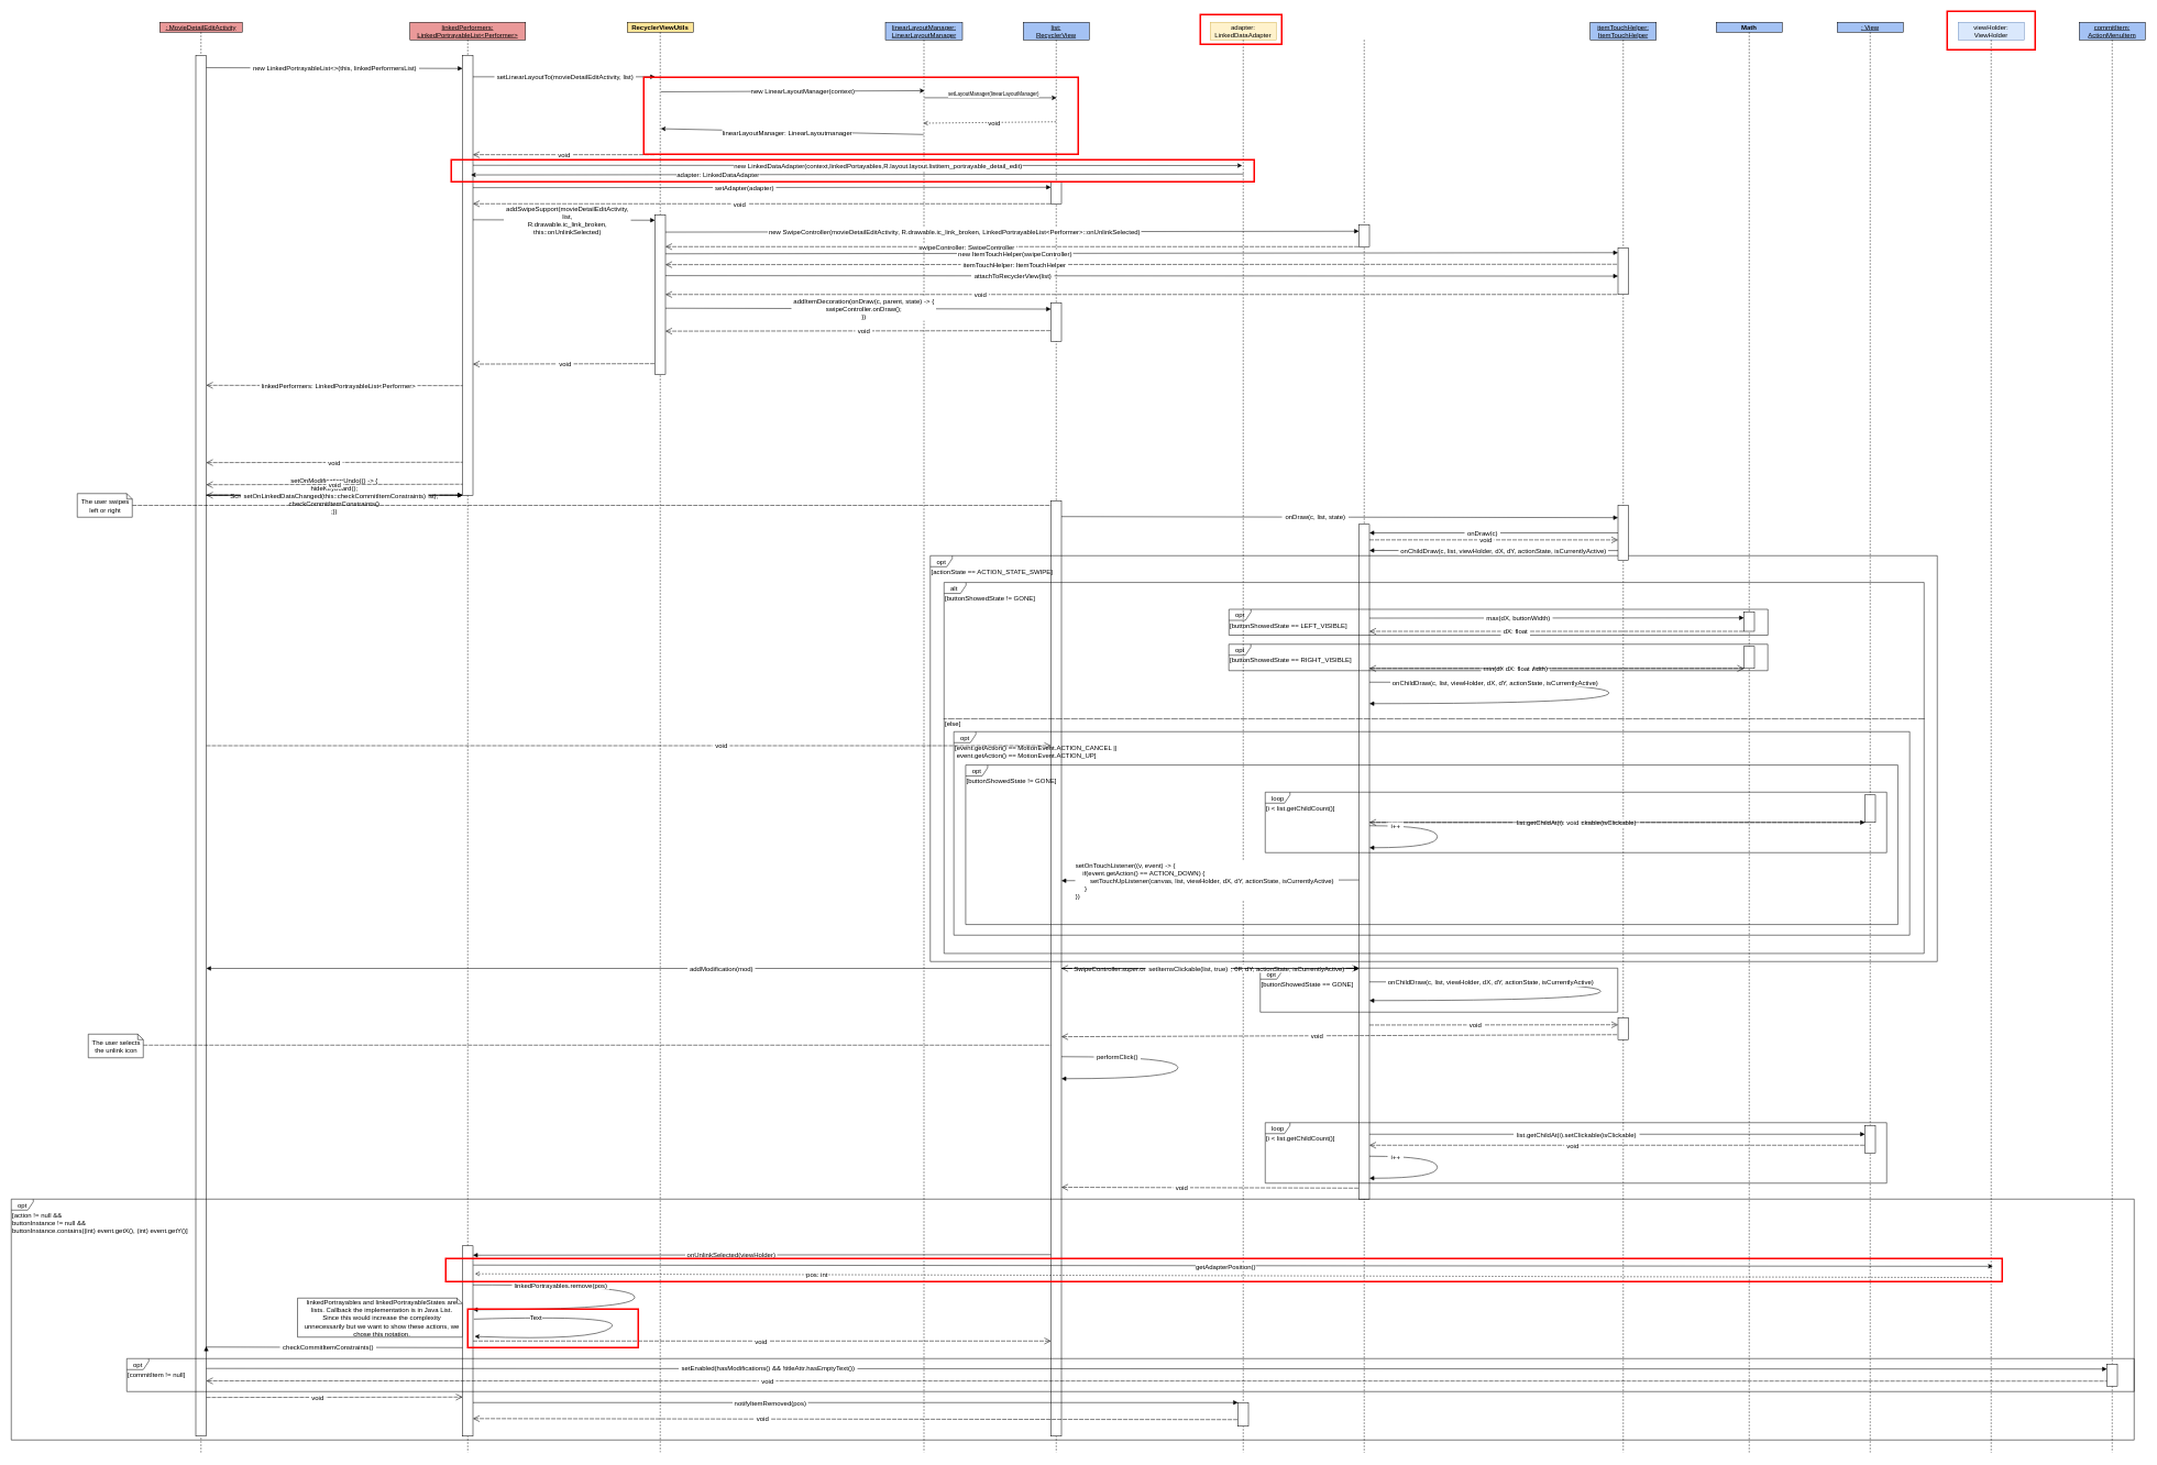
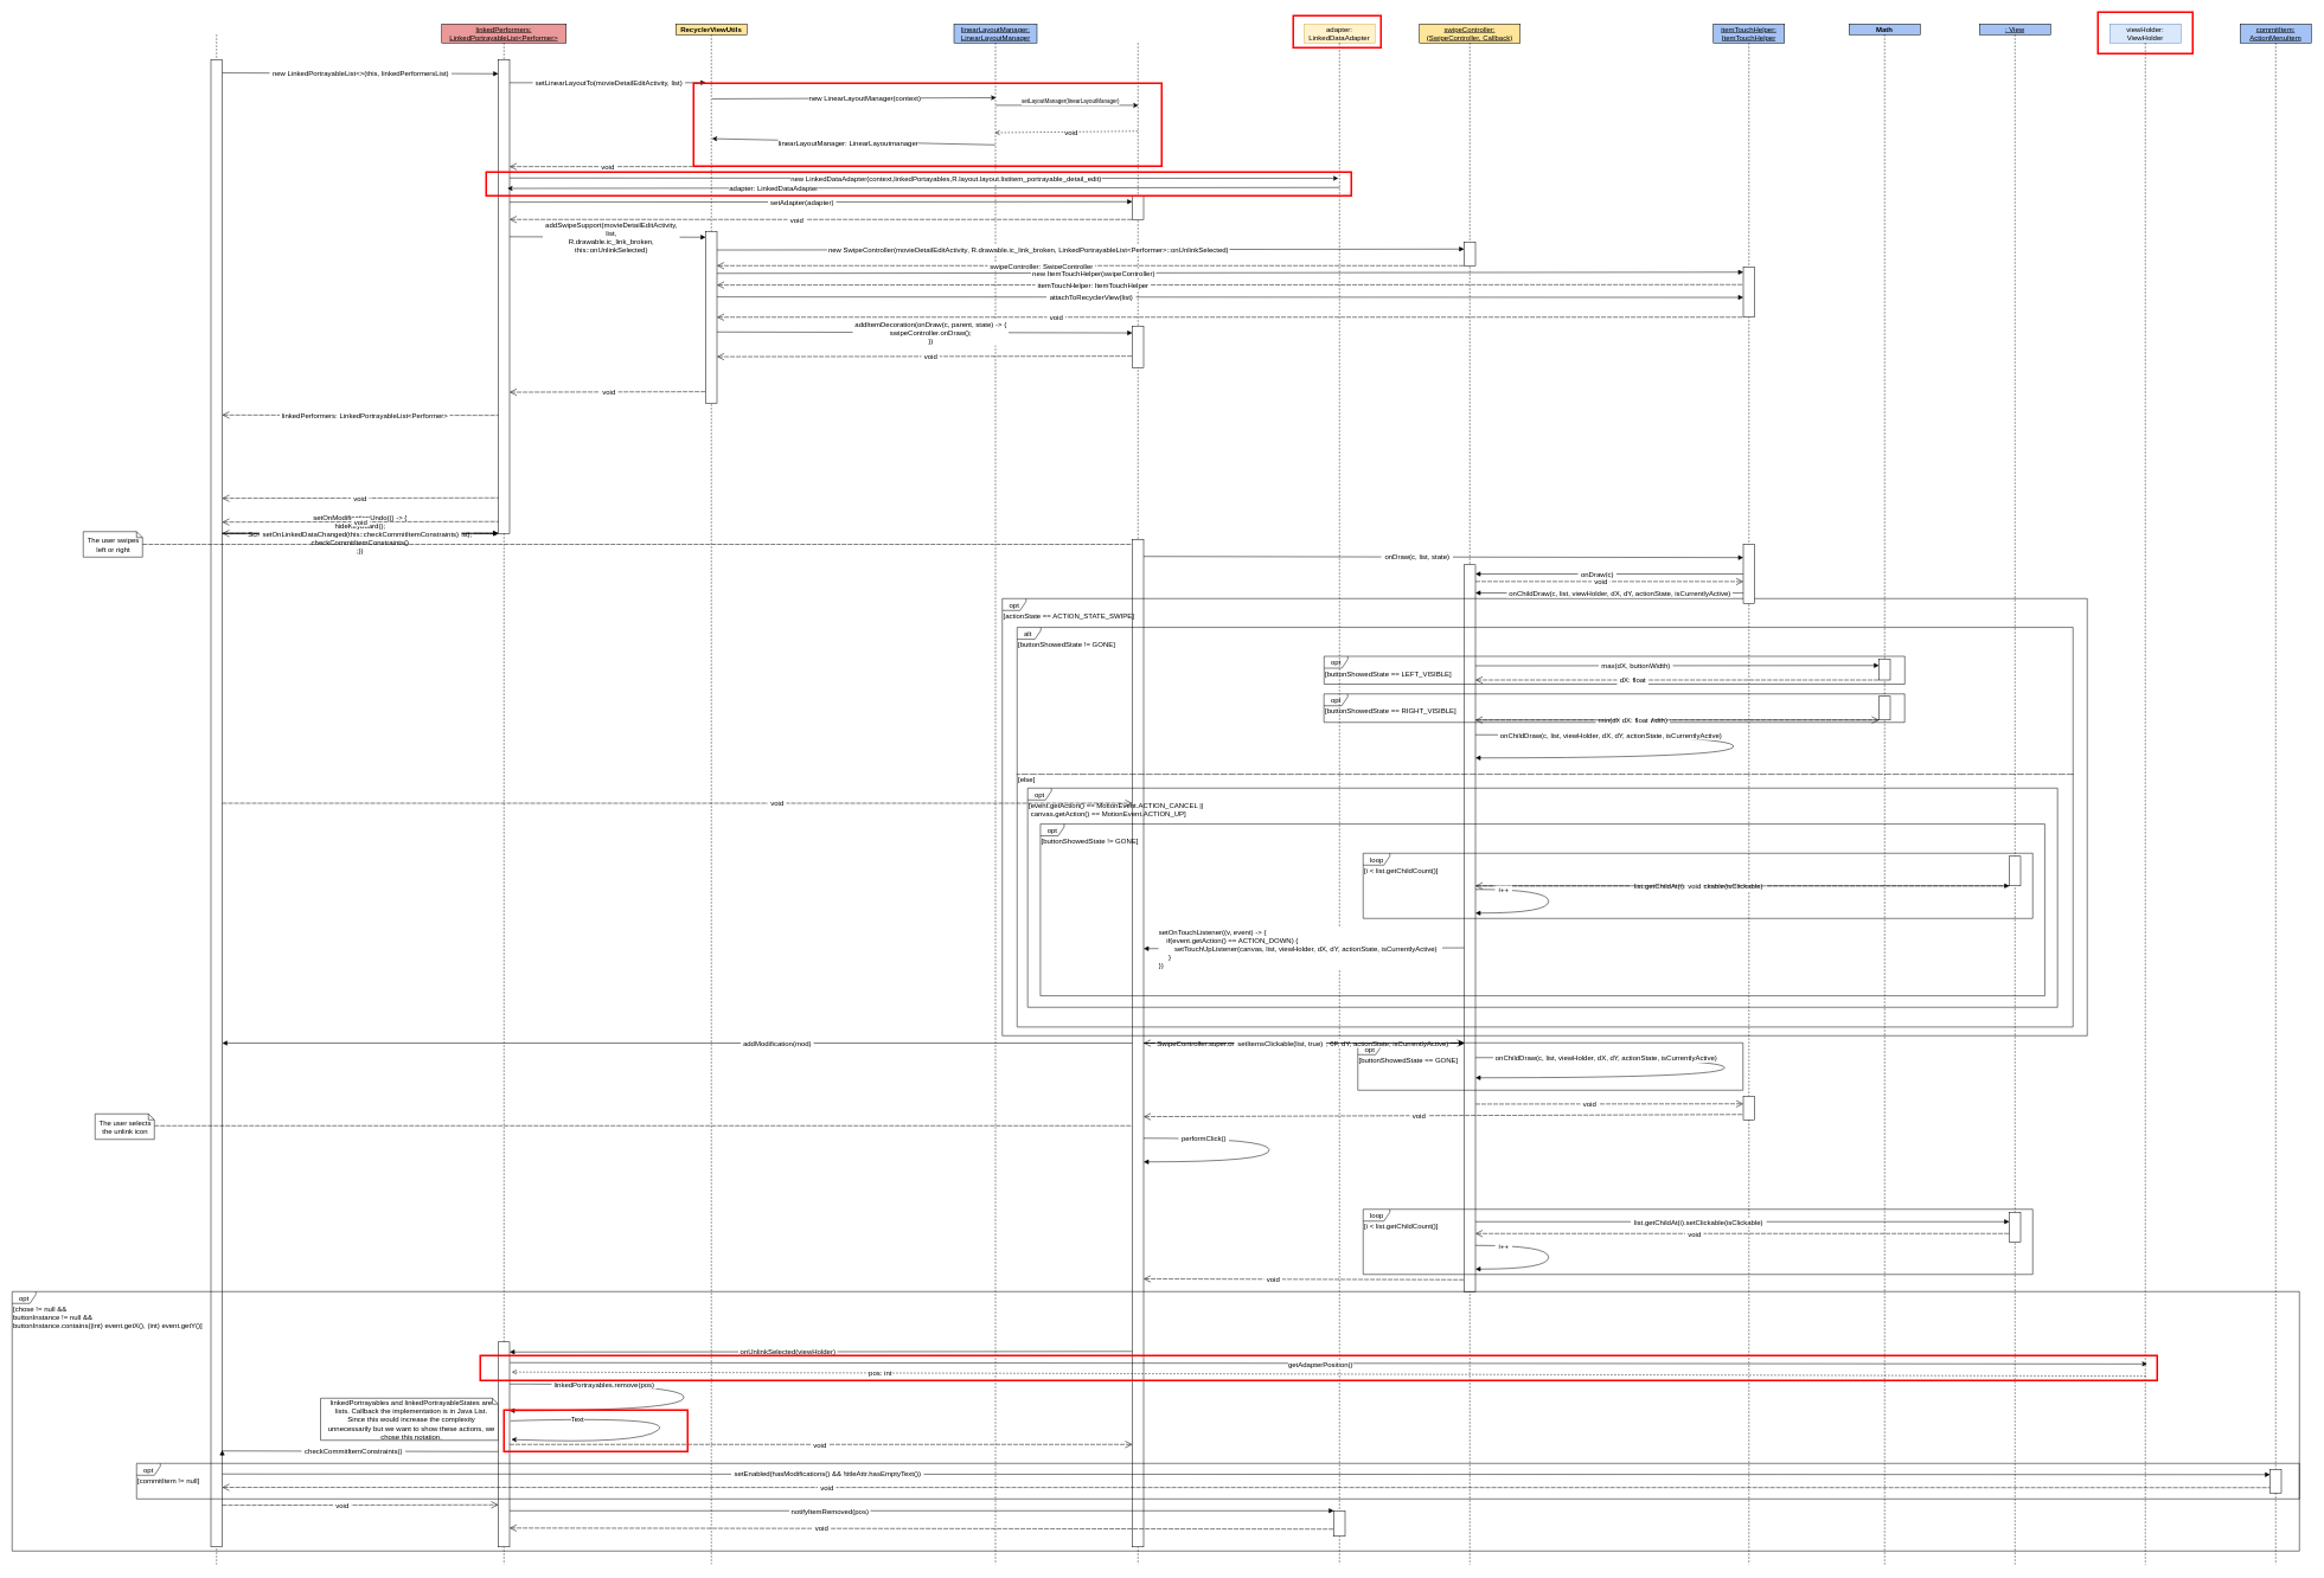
- <mxCell id="16" value="&lt;div style='width: 147.0px;height:auto;word-break: break-word;'&gt;&lt;div align=&quot;center&quot;&gt;&lt;span style=&quot;font-size: 12px; text-decoration: underline; font-weight: normal; font-family: Arial; line-height: 14px;&quot;&gt;: MovieDetailEditActivity&lt;/span&gt;&lt;/div&gt;&lt;/div&gt;" style="shape=rect;shadow=0;strokeWidth=1;fillColor=#ea9999;strokeColor=#000000;opacity=100.0;html=1;nl2Br=0;verticalAlign=top;align=center;spacingLeft=0.0;spacingRight=0;spacingTop=-5.0;spacingBottom=2;whiteSpace=wrap;gliffyId=1;" parent="15" vertex="1"><mxGeometry width="150" height="18" as="geometry" /></mxCell>
- <mxCell id="3" value="&lt;div style='width: 117.0px;height:auto;word-break: break-word;'&gt;&lt;div align=&quot;center&quot;&gt;&lt;span style=&quot;font-size: 12px; text-decoration: underline; font-weight: normal; font-family: Arial; line-height: 14px;&quot;&gt;list:&lt;/span&gt;&lt;/div&gt;&lt;div align=&quot;center&quot;&gt;&lt;span style=&quot;font-size: 12px; text-decoration: underline; font-weight: normal; font-family: Arial; line-height: 14px;&quot;&gt;RecyclerView&lt;/span&gt;&lt;/div&gt;&lt;/div&gt;" style="shape=rect;shadow=0;strokeWidth=1;fillColor=#a4c2f4;strokeColor=#000000;opacity=100.0;html=1;nl2Br=0;verticalAlign=top;align=center;spacingLeft=0.0;spacingRight=0;spacingTop=-5.0;spacingBottom=2;whiteSpace=wrap;gliffyId=54;" parent="2" vertex="1"><mxGeometry width="120" height="32" as="geometry" /></mxCell>
+ <mxCell id="7" value="&lt;div style='width: 167.0px;height:auto;word-break: break-word;'&gt;&lt;div align=&quot;center&quot;&gt;&lt;span style=&quot;font-size: 12px; text-decoration: underline; font-weight: normal; font-family: Arial; line-height: 14px;&quot;&gt;swipeController:&lt;/span&gt;&lt;/div&gt;&lt;div align=&quot;center&quot;&gt;&lt;span style=&quot;font-size: 12px; text-decoration: underline; font-weight: normal; font-family: Arial; line-height: 14px;&quot;&gt;(SwipeController, Callback)&lt;/span&gt;&lt;/div&gt;&lt;/div&gt;" style="shape=rect;shadow=0;strokeWidth=1;fillColor=#ffe599;strokeColor=#000000;opacity=100.0;html=1;nl2Br=0;verticalAlign=top;align=center;spacingLeft=0.0;spacingRight=0;spacingTop=-5.0;spacingBottom=2;whiteSpace=wrap;gliffyId=90;" parent="6" vertex="1"><mxGeometry width="170" height="32" as="geometry" /></mxCell>
- <mxCell id="115" value="&lt;div style='width: 1735.0px;height:auto;word-break: break-word;'&gt;&lt;div align=&quot;left&quot;&gt;&lt;span style=&quot;font-size: 12px; text-decoration: none; font-weight: normal; font-family: Arial; line-height: 14px;&quot;&gt;[event.getAction() == MotionEvent.ACTION_CANCEL ||&lt;/span&gt;&lt;/div&gt;&lt;div align=&quot;left&quot;&gt;&lt;span style=&quot;font-size: 12px; text-decoration: none; font-weight: normal; font-family: Arial; line-height: 14px;&quot;&gt;&amp;nbsp;event.getAction() == MotionEvent.ACTION_UP]&lt;/span&gt;&lt;/div&gt;&lt;/div&gt;" style="shape=rect;fillColor=none;strokeColor=none;shadow=0;strokeWidth=1;opacity=100.0;html=1;nl2Br=0;verticalAlign=top;align=left;spacingLeft=0.0;spacingRight=0;spacingTop=-5.0;spacingBottom=2;whiteSpace=wrap;gliffyId=182;" parent="114" vertex="1"><mxGeometry y="20" width="1738" height="350" as="geometry" /></mxCell>
+ <mxCell id="115" value="&lt;div style='width: 1735.0px;height:auto;word-break: break-word;'&gt;&lt;div align=&quot;left&quot;&gt;&lt;span style=&quot;font-size: 12px; text-decoration: none; font-weight: normal; font-family: Arial; line-height: 14px;&quot;&gt;[event.getAction() == MotionEvent.ACTION_CANCEL ||&lt;/span&gt;&lt;/div&gt;&lt;div align=&quot;left&quot;&gt;&lt;span style=&quot;font-size: 12px; text-decoration: none; font-weight: normal; font-family: Arial; line-height: 14px;&quot;&gt;&amp;nbsp;canvas.getAction() == MotionEvent.ACTION_UP]&lt;/span&gt;&lt;/div&gt;&lt;/div&gt;" style="shape=rect;fillColor=none;strokeColor=none;shadow=0;strokeWidth=1;opacity=100.0;html=1;nl2Br=0;verticalAlign=top;align=left;spacingLeft=0.0;spacingRight=0;spacingTop=-5.0;spacingBottom=2;whiteSpace=wrap;gliffyId=182;" parent="114" vertex="1"><mxGeometry y="20" width="1738" height="350" as="geometry" /></mxCell>
- <mxCell id="165" value="&lt;div style='width: 3857.0px;height:auto;word-break: break-word;'&gt;&lt;div align=&quot;left&quot;&gt;&lt;span style=&quot;font-size: 12px; text-decoration: none; font-weight: normal; font-family: Arial; line-height: 14px;&quot;&gt;[action != null &amp;amp;&amp;amp;&lt;/span&gt;&lt;/div&gt;&lt;div align=&quot;left&quot;&gt;&lt;span style=&quot;font-size: 12px; text-decoration: none; font-weight: normal; font-family: Arial; line-height: 14px;&quot;&gt;buttonInstance != null &amp;amp;&amp;amp;&lt;/span&gt;&lt;/div&gt;&lt;div align=&quot;left&quot;&gt;&lt;span style=&quot;font-size: 12px; text-decoration: none; font-weight: normal; font-family: Arial; line-height: 14px;&quot;&gt;buttonInstance.contains((int) event.getX(), (int) event.getY()]&lt;/span&gt;&lt;/div&gt;&lt;/div&gt;" style="shape=rect;fillColor=none;strokeColor=none;shadow=0;strokeWidth=1;opacity=100.0;html=1;nl2Br=0;verticalAlign=top;align=left;spacingLeft=0.0;spacingRight=0;spacingTop=-5.0;spacingBottom=2;whiteSpace=wrap;gliffyId=258;" parent="164" vertex="1"><mxGeometry y="20" width="3860" height="418" as="geometry" /></mxCell>
+ <mxCell id="165" value="&lt;div style='width: 3857.0px;height:auto;word-break: break-word;'&gt;&lt;div align=&quot;left&quot;&gt;&lt;span style=&quot;font-size: 12px; text-decoration: none; font-weight: normal; font-family: Arial; line-height: 14px;&quot;&gt;[chose != null &amp;amp;&amp;amp;&lt;/span&gt;&lt;/div&gt;&lt;div align=&quot;left&quot;&gt;&lt;span style=&quot;font-size: 12px; text-decoration: none; font-weight: normal; font-family: Arial; line-height: 14px;&quot;&gt;buttonInstance != null &amp;amp;&amp;amp;&lt;/span&gt;&lt;/div&gt;&lt;div align=&quot;left&quot;&gt;&lt;span style=&quot;font-size: 12px; text-decoration: none; font-weight: normal; font-family: Arial; line-height: 14px;&quot;&gt;buttonInstance.contains((int) event.getX(), (int) event.getY()]&lt;/span&gt;&lt;/div&gt;&lt;/div&gt;" style="shape=rect;fillColor=none;strokeColor=none;shadow=0;strokeWidth=1;opacity=100.0;html=1;nl2Br=0;verticalAlign=top;align=left;spacingLeft=0.0;spacingRight=0;spacingTop=-5.0;spacingBottom=2;whiteSpace=wrap;gliffyId=258;" parent="164" vertex="1"><mxGeometry y="20" width="3860" height="418" as="geometry" /></mxCell>
